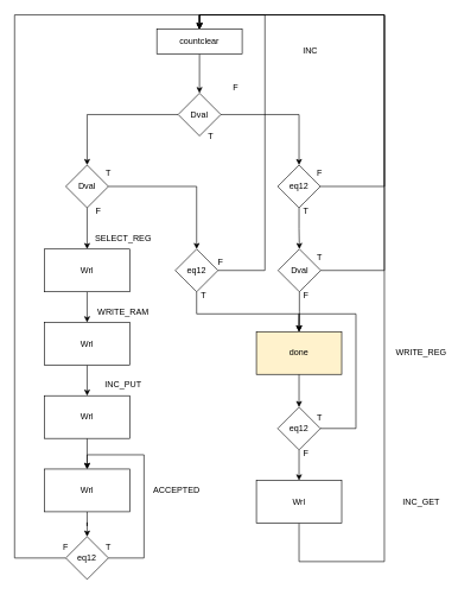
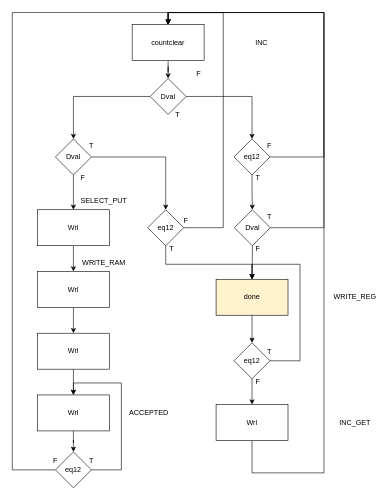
- <mxCell id="3" value="countclear" style="rounded=0;whiteSpace=wrap;html=1;" vertex="1" parent="1"><mxGeometry x="220" y="40" width="120" height="35" as="geometry" /></mxCell>
+ <mxCell id="3" value="countclear" style="rounded=0;whiteSpace=wrap;html=1;" vertex="1" parent="1"><mxGeometry x="220" y="40" width="120" height="60" as="geometry" /></mxCell>
- <mxCell id="54" value="SELECT_REG" style="text;html=1;strokeColor=none;fillColor=none;align=center;verticalAlign=middle;whiteSpace=wrap;rounded=0;" vertex="1" parent="1"><mxGeometry x="143" y="319" width="60" height="30" as="geometry" /></mxCell>
+ <mxCell id="54" value="SELECT_PUT" style="text;html=1;strokeColor=none;fillColor=none;align=center;verticalAlign=middle;whiteSpace=wrap;rounded=0;" vertex="1" parent="1"><mxGeometry x="143" y="319" width="60" height="30" as="geometry" /></mxCell>
- <mxCell id="19" value="INC_PUT" style="text;html=1;strokeColor=none;fillColor=none;align=center;verticalAlign=middle;whiteSpace=wrap;rounded=0;" vertex="1" parent="1"><mxGeometry x="133" y="525" width="80" height="30" as="geometry" /></mxCell>
